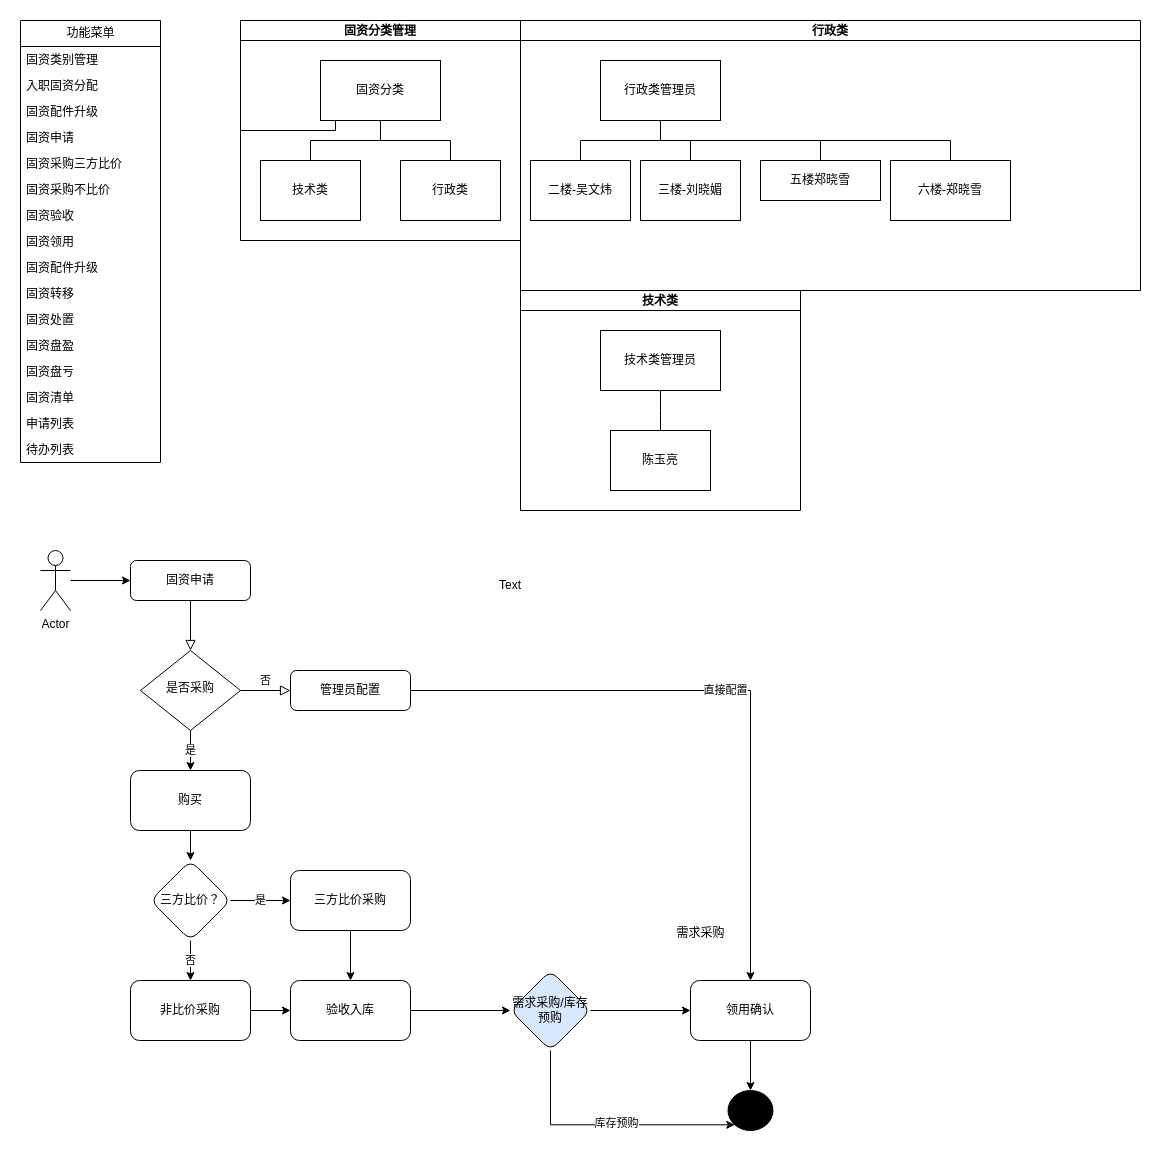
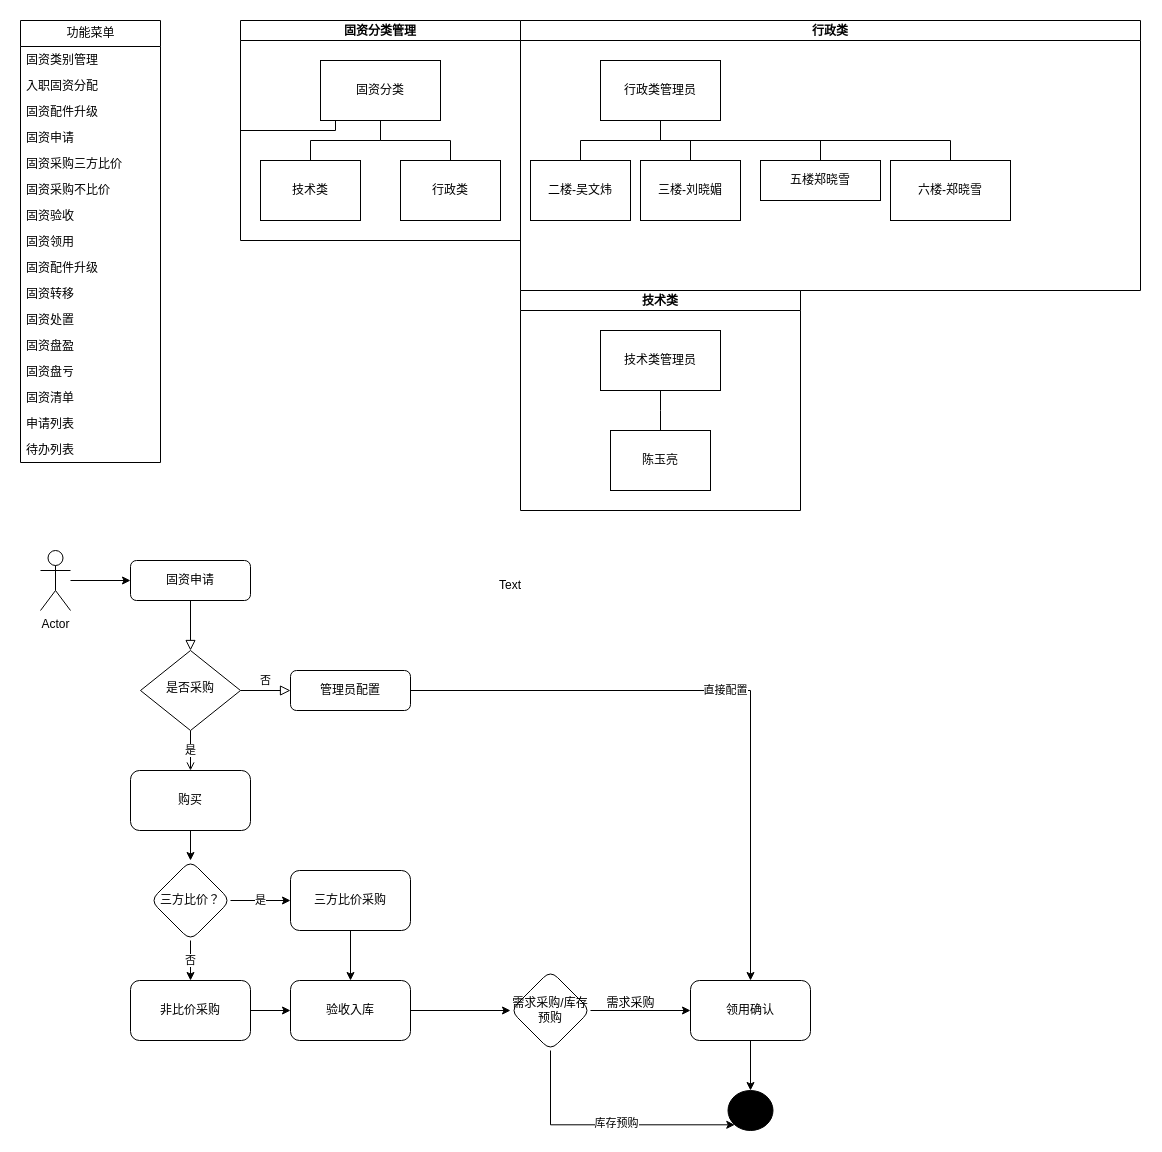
- <mxCell id="5" value="是" style="edgeStyle=orthogonalEdgeStyle;rounded=0;orthogonalLoop=1;jettySize=auto;html=1;" parent="1" source="6" target="14" edge="1"><mxGeometry relative="1" as="geometry"><mxPoint as="offset" /></mxGeometry></mxCell>
+ <mxCell id="5" value="是" style="edgeStyle=orthogonalEdgeStyle;rounded=0;orthogonalLoop=1;jettySize=auto;html=1;endArrow=open;" parent="1" source="6" target="14" edge="1"><mxGeometry relative="1" as="geometry"><mxPoint as="offset" /></mxGeometry></mxCell>
- <mxCell id="68" value="需求采购" style="text;html=1;align=center;verticalAlign=middle;resizable=0;points=[];autosize=1;strokeColor=none;fillColor=none;" vertex="1" parent="1"><mxGeometry x="665" y="918" width="70" height="30" as="geometry" /></mxCell>
+ <mxCell id="68" value="需求采购" style="text;html=1;align=center;verticalAlign=middle;resizable=0;points=[];autosize=1;strokeColor=none;fillColor=none;" vertex="1" parent="1"><mxGeometry x="595" y="988" width="70" height="30" as="geometry" /></mxCell>
- <mxCell id="67" value="需求采购/库存预购" style="rhombus;whiteSpace=wrap;html=1;rounded=1;glass=0;strokeWidth=1;shadow=0;fillColor=#dae8fc;" vertex="1" parent="1"><mxGeometry x="510" y="970" width="80" height="80" as="geometry" /></mxCell>
+ <mxCell id="67" value="需求采购/库存预购" style="rhombus;whiteSpace=wrap;html=1;rounded=1;glass=0;strokeWidth=1;shadow=0;" vertex="1" parent="1"><mxGeometry x="510" y="970" width="80" height="80" as="geometry" /></mxCell>
